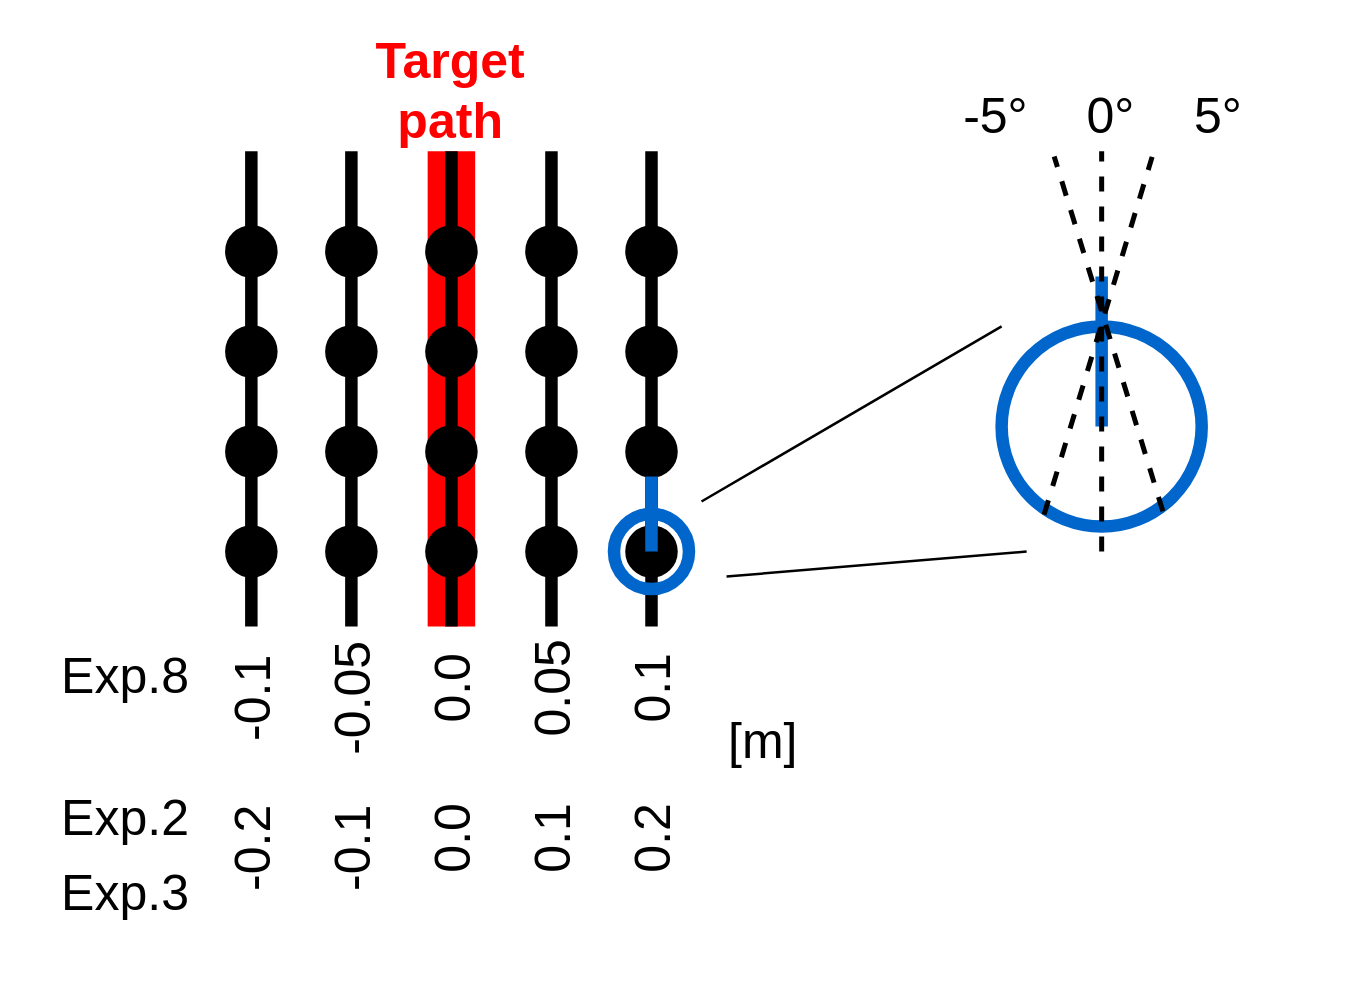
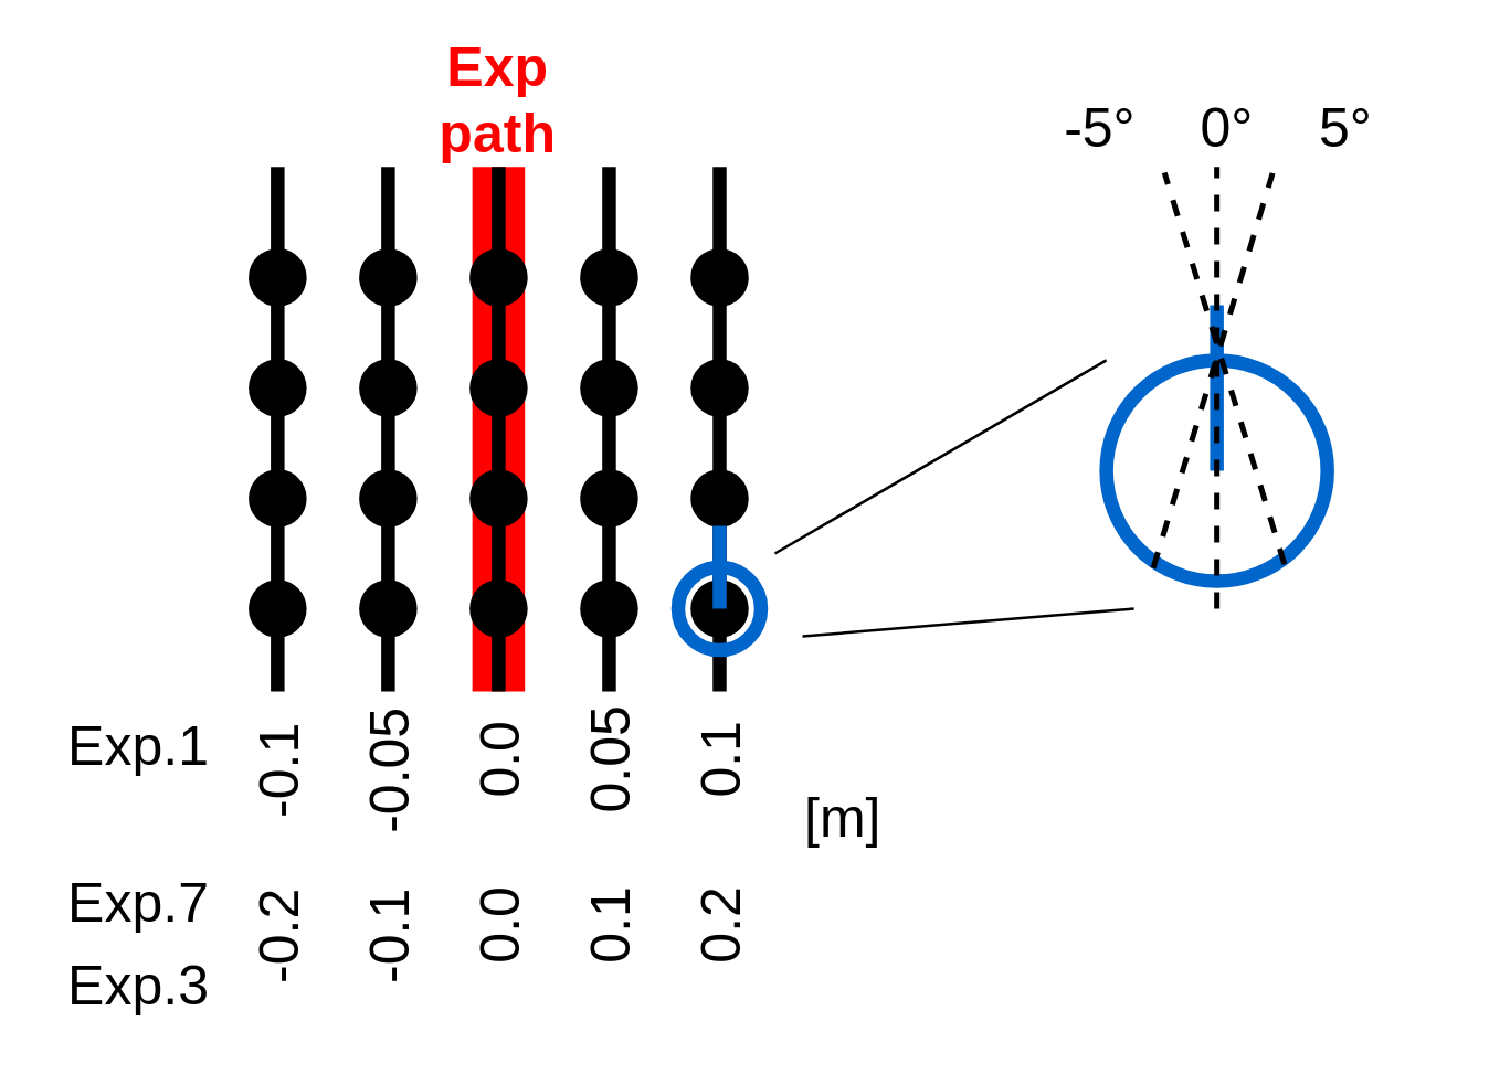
- <mxCell id="28" value="&lt;font size=&quot;1&quot; color=&quot;#ff0000&quot;&gt;&lt;b style=&quot;font-size: 20px;&quot;&gt;Target path&lt;/b&gt;&lt;/font&gt;" style="text;html=1;strokeColor=none;fillColor=none;align=center;verticalAlign=middle;whiteSpace=wrap;rounded=0;" parent="1" vertex="1"><mxGeometry x="150" y="20" width="60" height="30" as="geometry" /></mxCell>
+ <mxCell id="28" value="&lt;font size=&quot;1&quot; color=&quot;#ff0000&quot;&gt;&lt;b style=&quot;font-size: 20px;&quot;&gt;Exp path&lt;/b&gt;&lt;/font&gt;" style="text;html=1;strokeColor=none;fillColor=none;align=center;verticalAlign=middle;whiteSpace=wrap;rounded=0;" parent="1" vertex="1"><mxGeometry x="150" y="20" width="60" height="30" as="geometry" /></mxCell>
- <mxCell id="52" value="Exp.8" style="text;html=1;strokeColor=none;fillColor=none;align=center;verticalAlign=middle;whiteSpace=wrap;rounded=0;fontSize=20;fontColor=#000000;" parent="1" vertex="1"><mxGeometry x="20" y="254" width="60" height="30" as="geometry" /></mxCell>
+ <mxCell id="52" value="Exp.1" style="text;html=1;strokeColor=none;fillColor=none;align=center;verticalAlign=middle;whiteSpace=wrap;rounded=0;fontSize=20;fontColor=#000000;" parent="1" vertex="1"><mxGeometry x="20" y="254" width="60" height="30" as="geometry" /></mxCell>
- <mxCell id="53" value="Exp.2" style="text;html=1;strokeColor=none;fillColor=none;align=center;verticalAlign=middle;whiteSpace=wrap;rounded=0;fontSize=20;fontColor=#000000;" parent="1" vertex="1"><mxGeometry x="20" y="311" width="60" height="30" as="geometry" /></mxCell>
+ <mxCell id="53" value="Exp.7" style="text;html=1;strokeColor=none;fillColor=none;align=center;verticalAlign=middle;whiteSpace=wrap;rounded=0;fontSize=20;fontColor=#000000;" parent="1" vertex="1"><mxGeometry x="20" y="311" width="60" height="30" as="geometry" /></mxCell>
